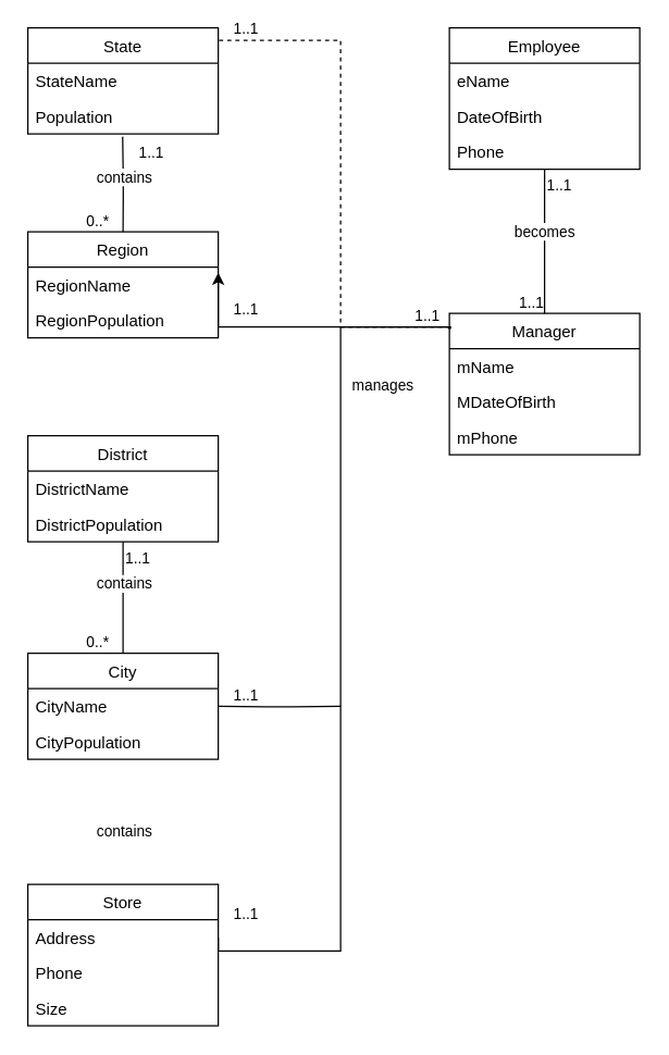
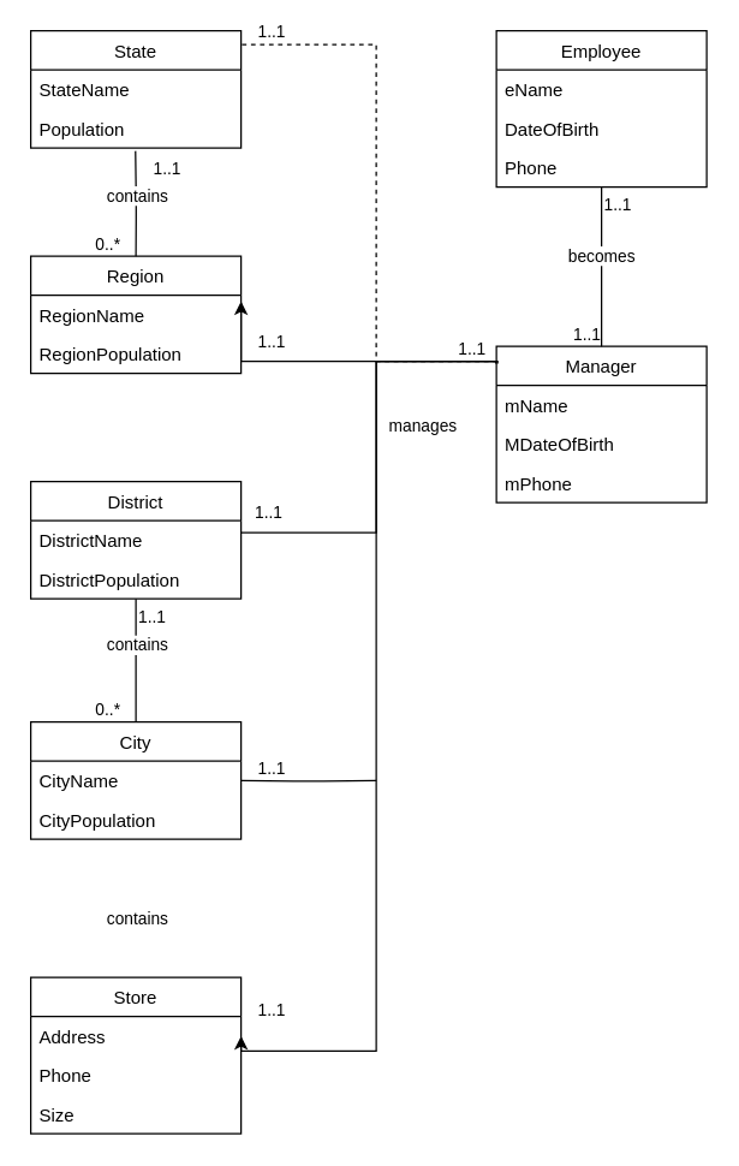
+ <mxCell id="40" value="" style="endArrow=none;html=1;edgeStyle=orthogonalEdgeStyle;exitX=0;exitY=0.096;exitDx=0;exitDy=0;exitPerimeter=0;rounded=0;entryX=0.998;entryY=0.306;entryDx=0;entryDy=0;entryPerimeter=0;" parent="1" source="6" target="15" edge="1"><mxGeometry relative="1" as="geometry"><mxPoint x="120" y="270" as="sourcePoint" /><mxPoint x="280" y="270" as="targetPoint" /><Array as="points"><mxPoint x="250" y="240" /><mxPoint x="250" y="354" /><mxPoint x="162" y="354" /></Array></mxGeometry></mxCell>
+ <mxCell id="41" value="1..1" style="edgeLabel;resizable=0;html=1;align=right;verticalAlign=bottom;" parent="40" connectable="0" vertex="1"><mxGeometry x="1" relative="1" as="geometry"><mxPoint x="28" y="-4.58" as="offset" /></mxGeometry></mxCell>
- <mxCell id="42" value="" style="endArrow=none;html=1;edgeStyle=orthogonalEdgeStyle;exitX=0.006;exitY=0.11;exitDx=0;exitDy=0;exitPerimeter=0;entryX=1;entryY=0.5;entryDx=0;entryDy=0;rounded=0;" parent="1" source="6" target="3" edge="1"><mxGeometry relative="1" as="geometry"><mxPoint x="200" y="390" as="sourcePoint" /><mxPoint x="360" y="390" as="targetPoint" /><Array as="points"><mxPoint x="331" y="240" /><mxPoint x="250" y="240" /><mxPoint x="250" y="699" /></Array></mxGeometry></mxCell>
+ <mxCell id="42" value="" style="endArrow=classic;html=1;edgeStyle=orthogonalEdgeStyle;exitX=0.006;exitY=0.11;exitDx=0;exitDy=0;exitPerimeter=0;entryX=1;entryY=0.5;entryDx=0;entryDy=0;rounded=0;" parent="1" source="6" target="3" edge="1"><mxGeometry relative="1" as="geometry"><mxPoint x="200" y="390" as="sourcePoint" /><mxPoint x="360" y="390" as="targetPoint" /><Array as="points"><mxPoint x="331" y="240" /><mxPoint x="250" y="240" /><mxPoint x="250" y="699" /></Array></mxGeometry></mxCell>
